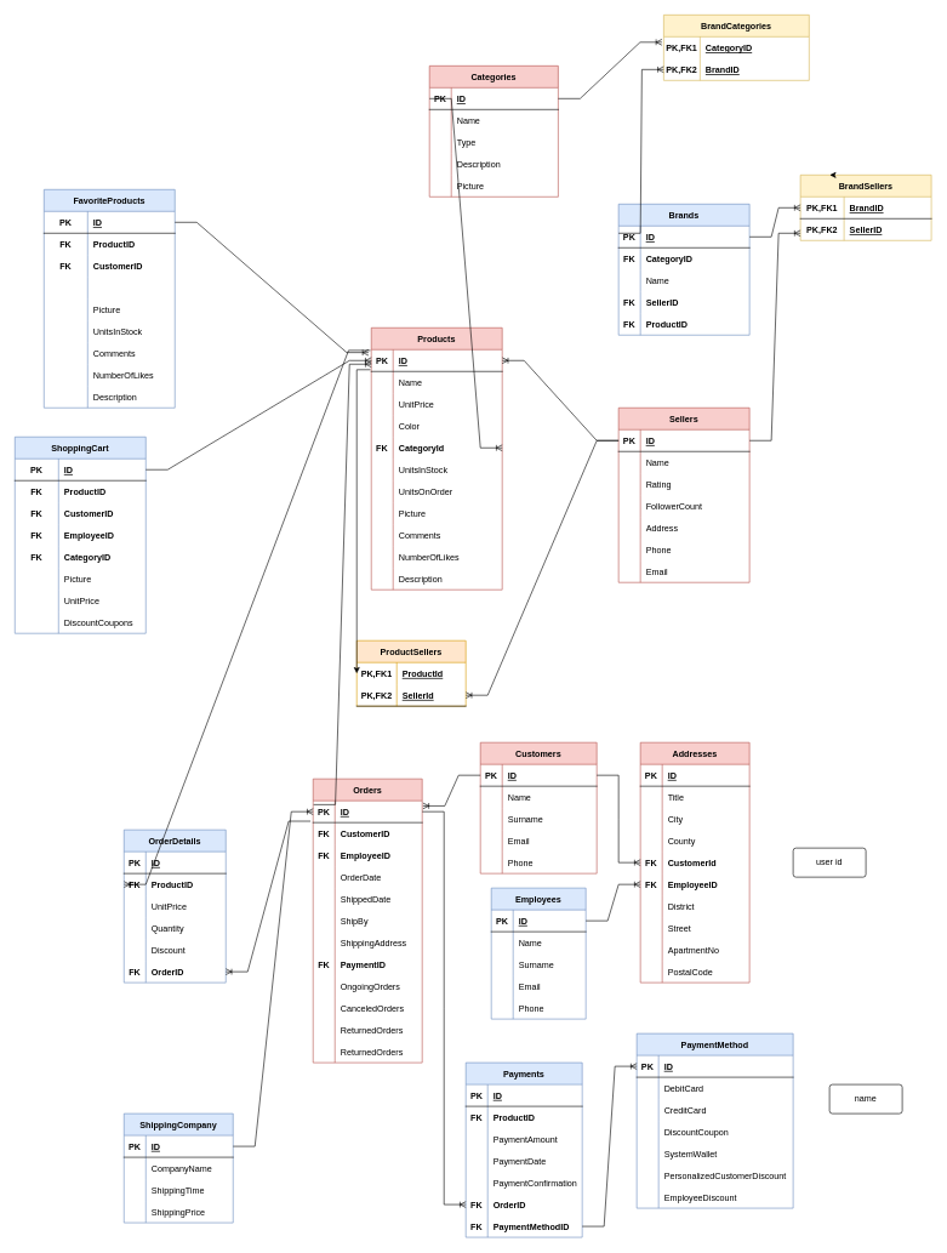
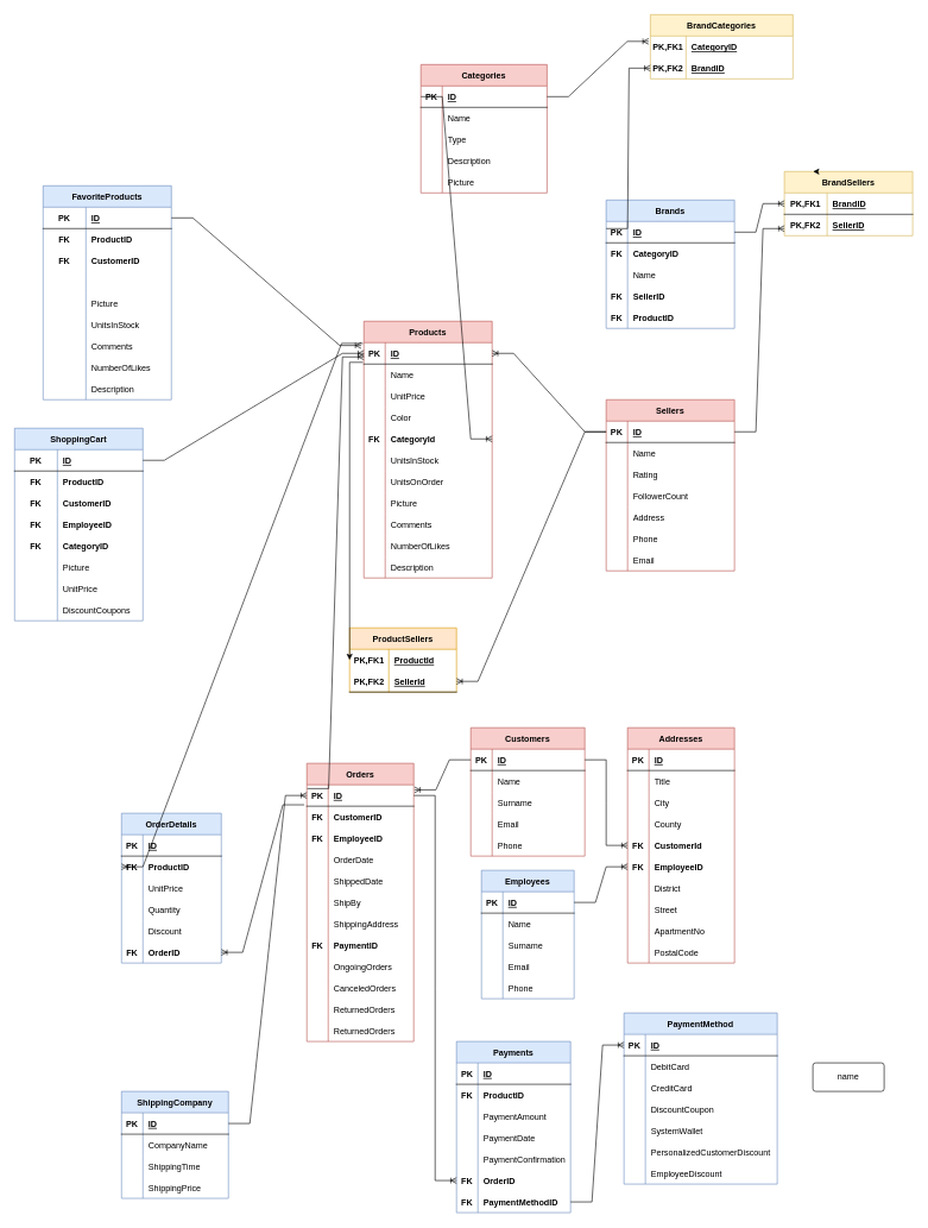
- <mxCell id="361" value="user id" style="rounded=1;arcSize=10;whiteSpace=wrap;html=1;align=center;" vertex="1" parent="1"><mxGeometry x="1090" y="1165" width="100" height="40" as="geometry" /></mxCell>
